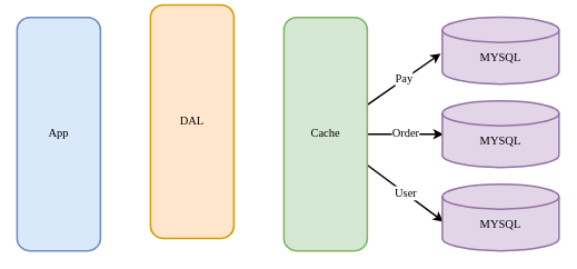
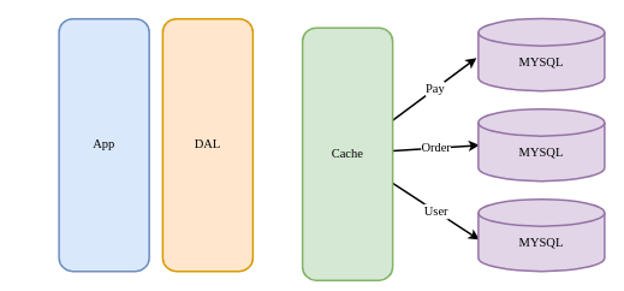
- <mxCell id="3" value="DAL" style="rounded=1;whiteSpace=wrap;html=1;fillColor=#ffe6cc;strokeColor=#d79b00;strokeWidth=2;fontSize=14;fontFamily=Comic Sans MS;" parent="1" vertex="1"><mxGeometry x="180" y="5" width="100" height="280" as="geometry" /></mxCell>
+ <mxCell id="3" value="DAL" style="rounded=1;whiteSpace=wrap;html=1;fillColor=#ffe6cc;strokeColor=#d79b00;strokeWidth=2;fontSize=14;fontFamily=Comic Sans MS;" parent="1" vertex="1"><mxGeometry x="180" y="20" width="100" height="280" as="geometry" /></mxCell>
- <mxCell id="2" value="App" style="rounded=1;whiteSpace=wrap;html=1;fillColor=#dae8fc;strokeColor=#6c8ebf;strokeWidth=2;fontSize=14;fontFamily=Comic Sans MS;" parent="1" vertex="1"><mxGeometry x="20" y="20" width="100" height="280" as="geometry" /></mxCell>
+ <mxCell id="2" value="App" style="rounded=1;whiteSpace=wrap;html=1;fillColor=#dae8fc;strokeColor=#6c8ebf;strokeWidth=2;fontSize=14;fontFamily=Comic Sans MS;" parent="1" vertex="1"><mxGeometry x="65" y="20" width="100" height="280" as="geometry" /></mxCell>
- <mxCell id="7" value="Cache" style="rounded=1;whiteSpace=wrap;html=1;fillColor=#d5e8d4;strokeColor=#82b366;strokeWidth=2;fontSize=14;fontFamily=Comic Sans MS;" parent="1" vertex="1"><mxGeometry x="340" y="20" width="100" height="280" as="geometry" /></mxCell>
+ <mxCell id="7" value="Cache" style="rounded=1;whiteSpace=wrap;html=1;fillColor=#d5e8d4;strokeColor=#82b366;strokeWidth=2;fontSize=14;fontFamily=Comic Sans MS;" parent="1" vertex="1"><mxGeometry x="335" y="30" width="100" height="280" as="geometry" /></mxCell>
